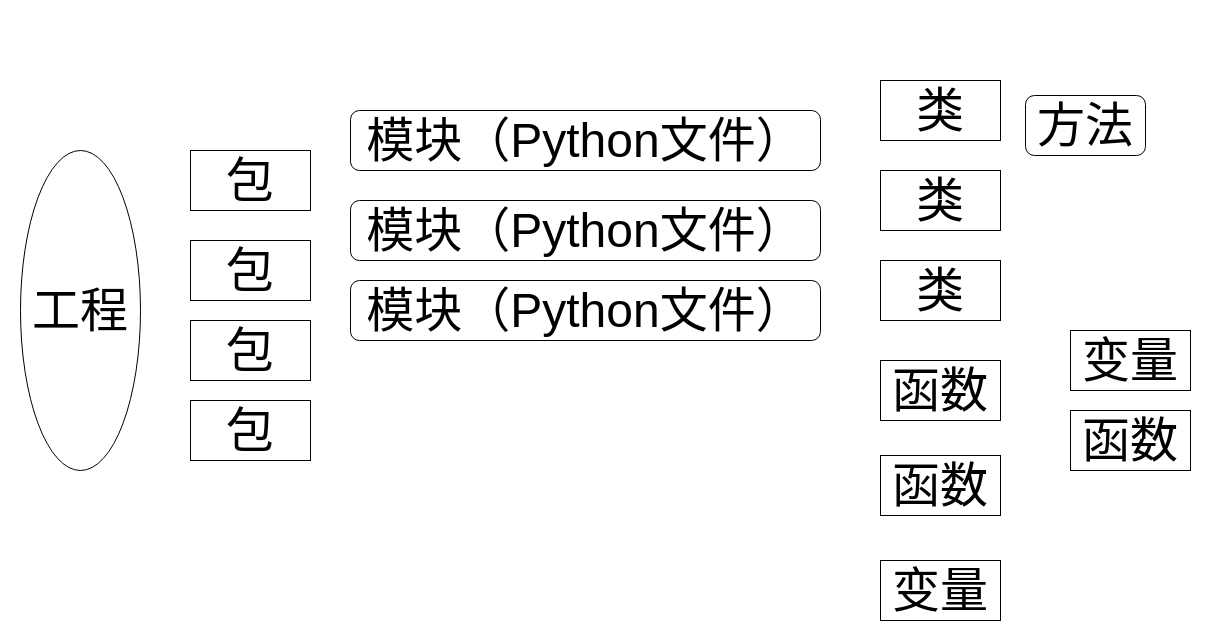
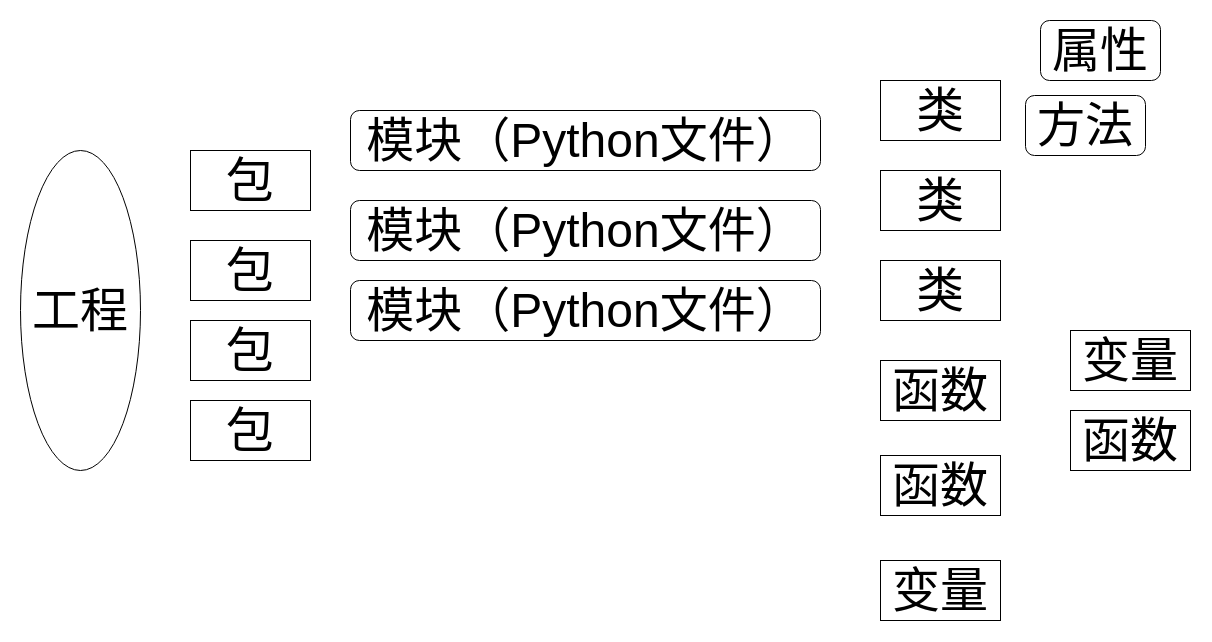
+ <mxCell id="15" value="属性" style="rounded=1;whiteSpace=wrap;html=1;fontSize=48;" vertex="1" parent="1"><mxGeometry x="1040" y="20" width="120" height="60" as="geometry" /></mxCell>
